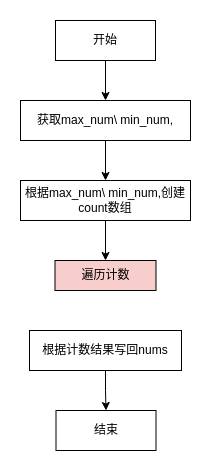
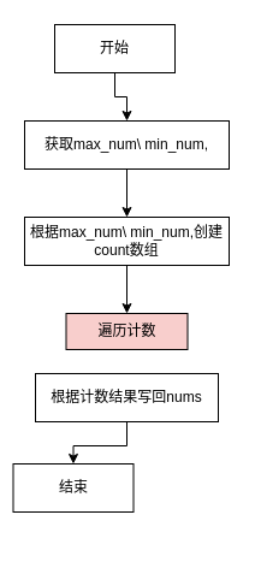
- <mxCell id="3" value="开始" style="rounded=0;whiteSpace=wrap;html=1;" vertex="1" parent="1"><mxGeometry x="55" y="20" width="100" height="40" as="geometry" /></mxCell>
+ <mxCell id="3" value="开始" style="rounded=0;whiteSpace=wrap;html=1;" vertex="1" parent="1"><mxGeometry x="45" y="20" width="100" height="40" as="geometry" /></mxCell>
- <mxCell id="10" value="根据计数结果写回nums" style="rounded=0;whiteSpace=wrap;html=1;" vertex="1" parent="1"><mxGeometry x="29" y="330" width="152" height="40" as="geometry" /></mxCell>
+ <mxCell id="10" value="根据计数结果写回nums" style="rounded=0;whiteSpace=wrap;html=1;" vertex="1" parent="1"><mxGeometry x="29" y="310" width="152" height="40" as="geometry" /></mxCell>
- <mxCell id="11" value="结束" style="rounded=0;whiteSpace=wrap;html=1;" vertex="1" parent="1"><mxGeometry x="55.5" y="410" width="100" height="40" as="geometry" /></mxCell>
+ <mxCell id="11" value="结束" style="rounded=0;whiteSpace=wrap;html=1;" vertex="1" parent="1"><mxGeometry x="10.5" y="385" width="100" height="40" as="geometry" /></mxCell>
